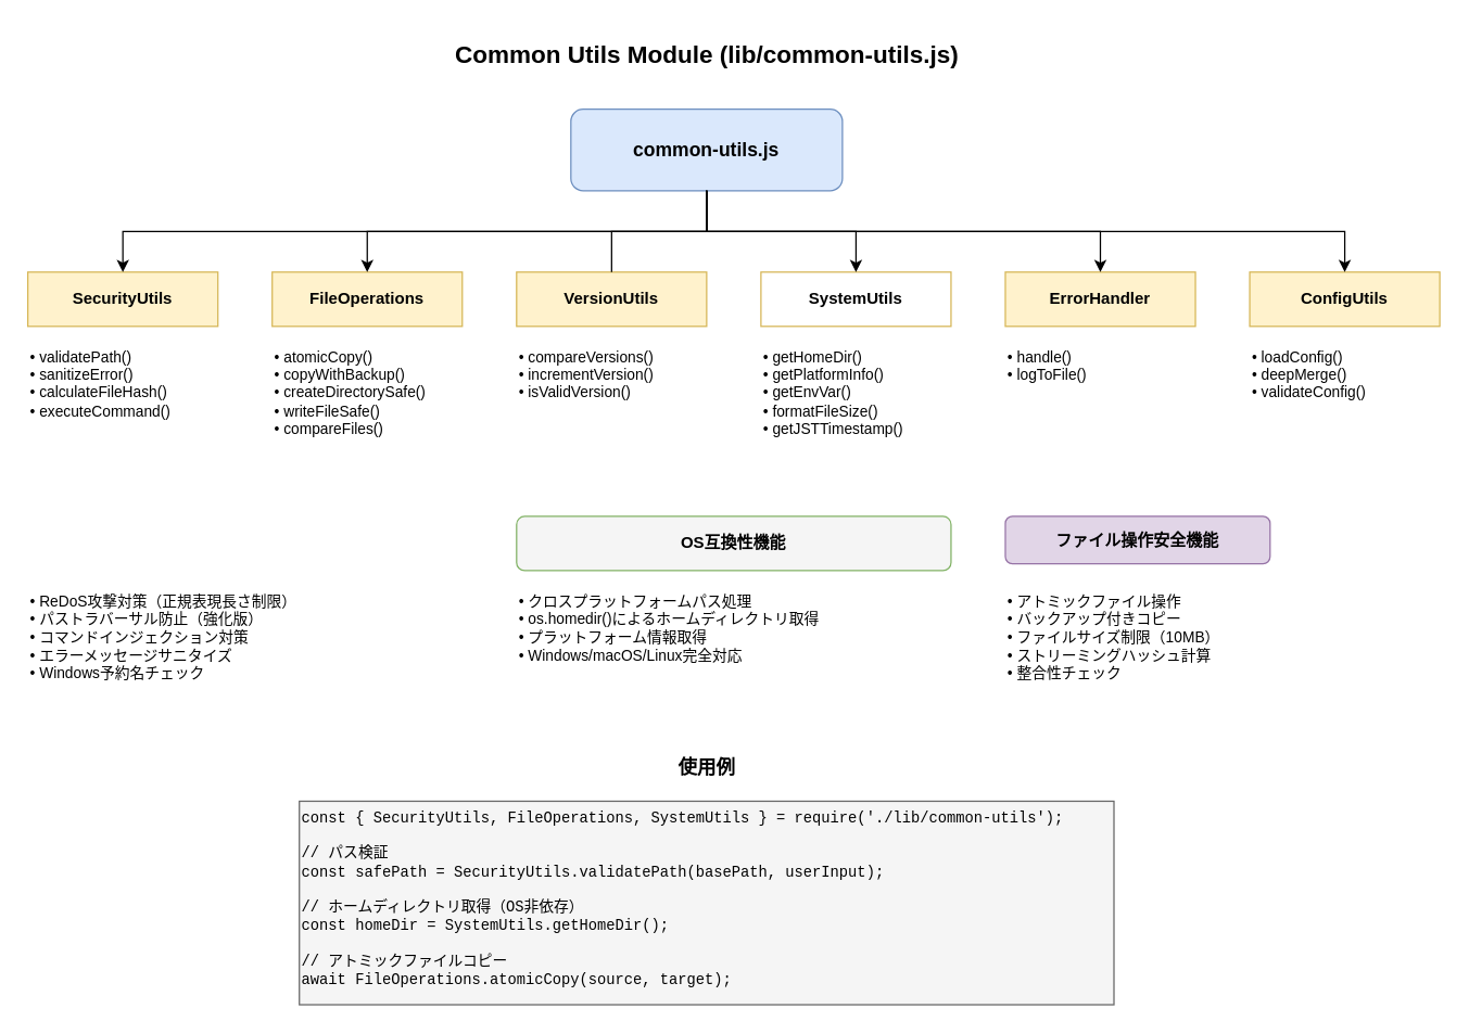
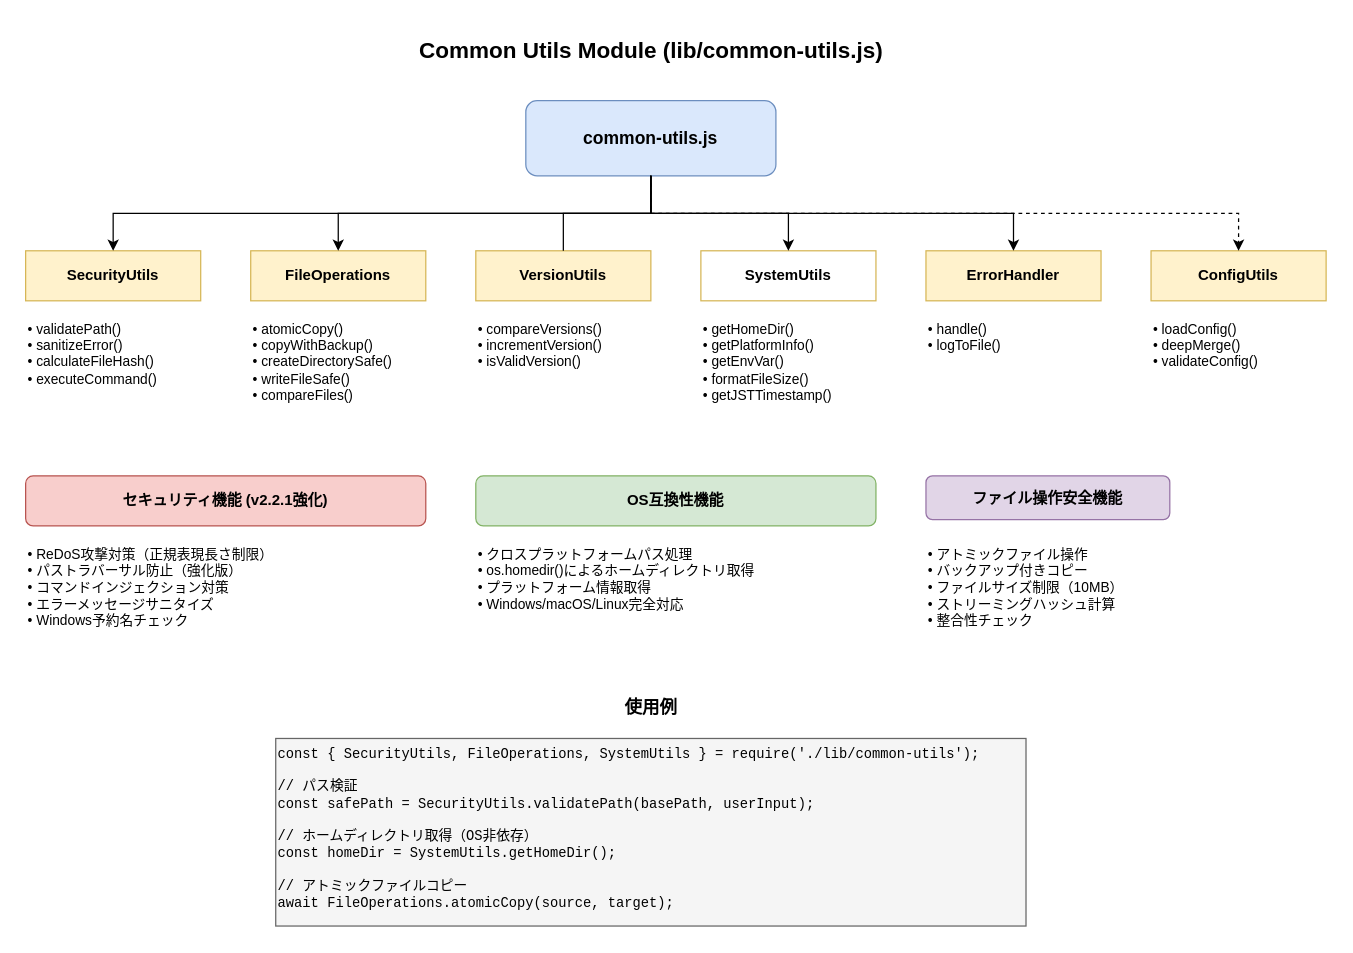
- <mxCell id="21" style="edgeStyle=orthogonalEdgeStyle;rounded=0;orthogonalLoop=1;jettySize=auto;html=1;exitX=0.5;exitY=1;exitDx=0;exitDy=0;entryX=0.5;entryY=0;entryDx=0;entryDy=0;" edge="1" parent="1" source="3" target="14"><mxGeometry relative="1" as="geometry" /></mxCell>
+ <mxCell id="21" style="edgeStyle=orthogonalEdgeStyle;rounded=0;orthogonalLoop=1;jettySize=auto;html=1;exitX=0.5;exitY=1;exitDx=0;exitDy=0;entryX=0.5;entryY=0;entryDx=0;entryDy=0;dashed=1;" edge="1" parent="1" source="3" target="14"><mxGeometry relative="1" as="geometry" /></mxCell>
+ <mxCell id="22" value="セキュリティ機能 (v2.2.1強化)" style="rounded=1;whiteSpace=wrap;html=1;fillColor=#f8cecc;strokeColor=#b85450;fontSize=12;fontStyle=1" vertex="1" parent="1"><mxGeometry x="20" y="380" width="320" height="40" as="geometry" /></mxCell>
- <mxCell id="24" value="OS互換性機能" style="rounded=1;whiteSpace=wrap;html=1;fillColor=#f5f5f5;strokeColor=#82b366;fontSize=12;fontStyle=1;" vertex="1" parent="1"><mxGeometry x="380" y="380" width="320" height="40" as="geometry" /></mxCell>
+ <mxCell id="24" value="OS互換性機能" style="rounded=1;whiteSpace=wrap;html=1;fillColor=#d5e8d4;strokeColor=#82b366;fontSize=12;fontStyle=1" vertex="1" parent="1"><mxGeometry x="380" y="380" width="320" height="40" as="geometry" /></mxCell>
